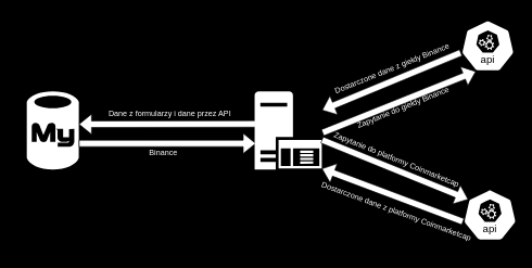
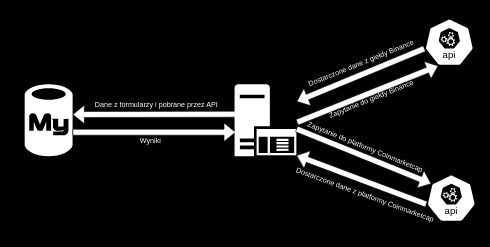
- <mxCell id="18" value="Dane z formularzy i dane przez API" style="text;html=1;strokeColor=none;fillColor=none;align=center;verticalAlign=middle;whiteSpace=wrap;rounded=0;fontColor=#FFFFFF;" vertex="1" parent="1"><mxGeometry x="140" y="160" width="240" height="30" as="geometry" /></mxCell>
+ <mxCell id="18" value="Dane z formularzy i pobrane przez API" style="text;html=1;strokeColor=none;fillColor=none;align=center;verticalAlign=middle;whiteSpace=wrap;rounded=0;fontColor=#FFFFFF;" vertex="1" parent="1"><mxGeometry x="140" y="160" width="240" height="30" as="geometry" /></mxCell>
- <mxCell id="19" value="Binance" style="text;html=1;strokeColor=none;fillColor=none;align=center;verticalAlign=middle;whiteSpace=wrap;rounded=0;fontColor=#FFFFFF;" vertex="1" parent="1"><mxGeometry x="130" y="220" width="240" height="30" as="geometry" /></mxCell>
+ <mxCell id="19" value="Wyniki" style="text;html=1;strokeColor=none;fillColor=none;align=center;verticalAlign=middle;whiteSpace=wrap;rounded=0;fontColor=#FFFFFF;" vertex="1" parent="1"><mxGeometry x="130" y="220" width="240" height="30" as="geometry" /></mxCell>
